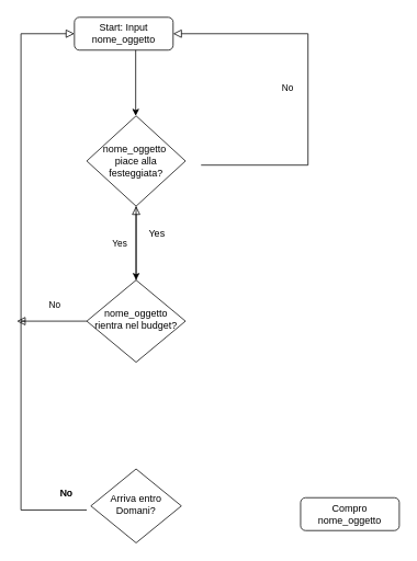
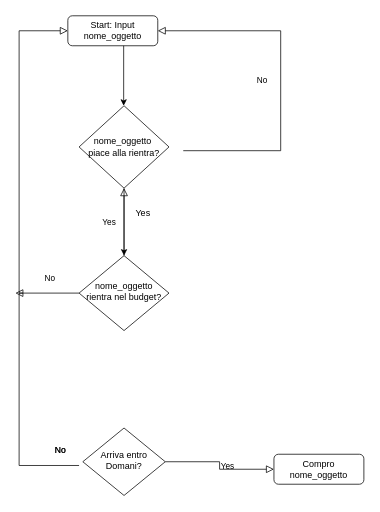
- <mxCell id="13" value="nome_oggetto&amp;nbsp;&lt;br&gt;piace alla festeggiata?" style="rhombus;whiteSpace=wrap;html=1;" vertex="1" parent="1"><mxGeometry x="105" y="140" width="120" height="110" as="geometry" /></mxCell>
+ <mxCell id="13" value="nome_oggetto&amp;nbsp;&lt;br&gt;piace alla rientra?" style="rhombus;whiteSpace=wrap;html=1;" vertex="1" parent="1"><mxGeometry x="105" y="140" width="120" height="110" as="geometry" /></mxCell>
+ <mxCell id="6" value="Yes" style="edgeStyle=orthogonalEdgeStyle;rounded=0;html=1;jettySize=auto;orthogonalLoop=1;fontSize=11;endArrow=block;endFill=0;endSize=8;strokeWidth=1;shadow=0;labelBackgroundColor=none;" parent="1" source="7" target="8" edge="1"><mxGeometry y="10" relative="1" as="geometry"><mxPoint as="offset" /></mxGeometry></mxCell>
